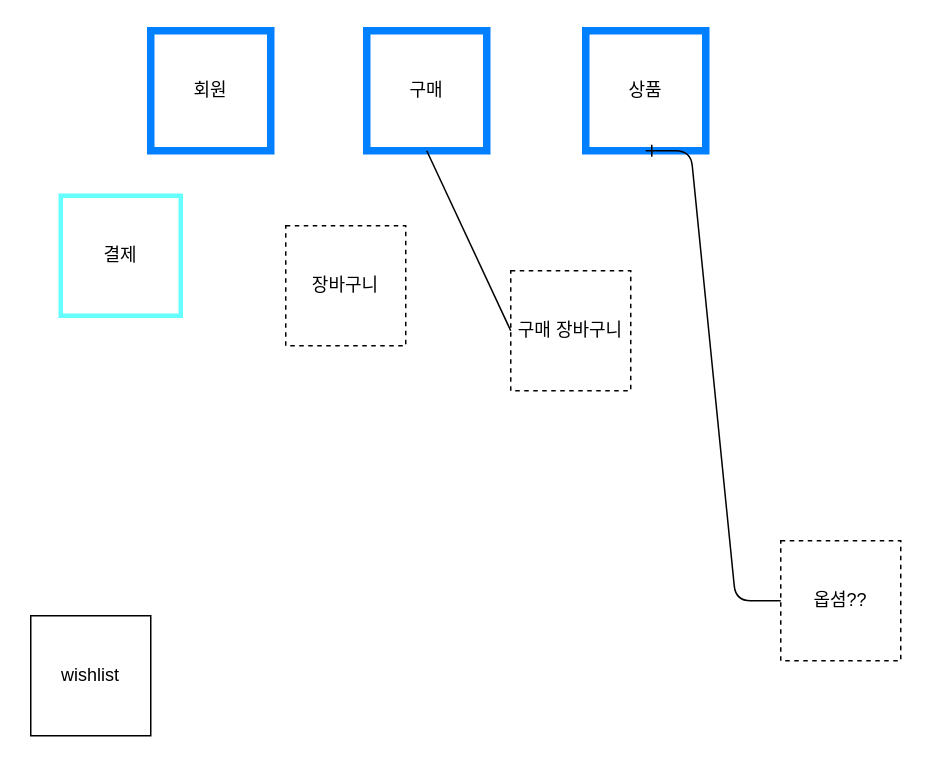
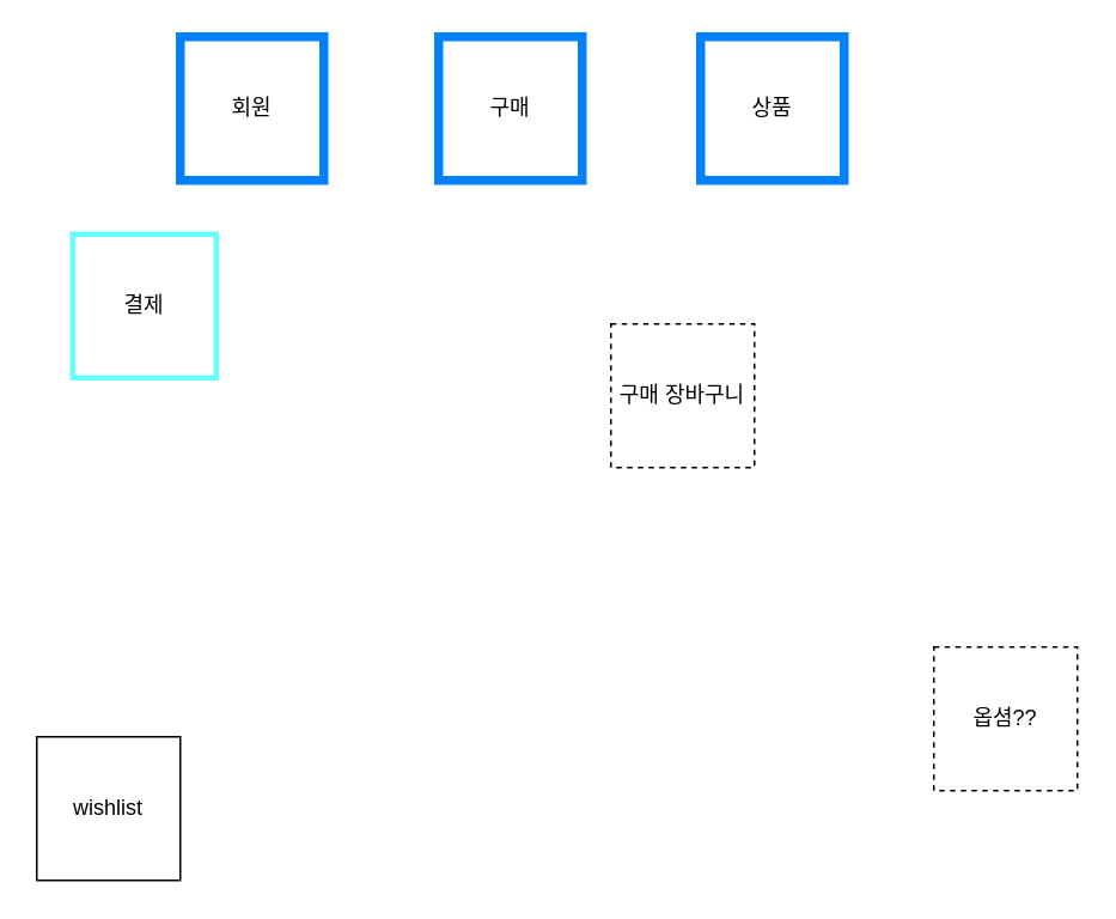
- <mxCell id="9" value="" style="endArrow=none;html=1;exitX=0.5;exitY=1;exitDx=0;exitDy=0;entryX=0;entryY=0.5;entryDx=0;entryDy=0;" edge="1" parent="1" source="4" target="8"><mxGeometry width="50" height="50" relative="1" as="geometry"><mxPoint x="340" y="340" as="sourcePoint" /><mxPoint x="330" y="190" as="targetPoint" /></mxGeometry></mxCell>
- <mxCell id="7" value="장바구니" style="whiteSpace=wrap;html=1;aspect=fixed;dashed=1;" vertex="1" parent="1"><mxGeometry x="190" y="150" width="80" height="80" as="geometry" /></mxCell>
- <mxCell id="11" value="" style="edgeStyle=entityRelationEdgeStyle;fontSize=12;html=1;endArrow=ERone;endFill=1;entryX=0.5;entryY=1;entryDx=0;entryDy=0;" edge="1" parent="1" source="5" target="3"><mxGeometry width="100" height="100" relative="1" as="geometry"><mxPoint x="310" y="360" as="sourcePoint" /><mxPoint x="410" y="260" as="targetPoint" /></mxGeometry></mxCell>
